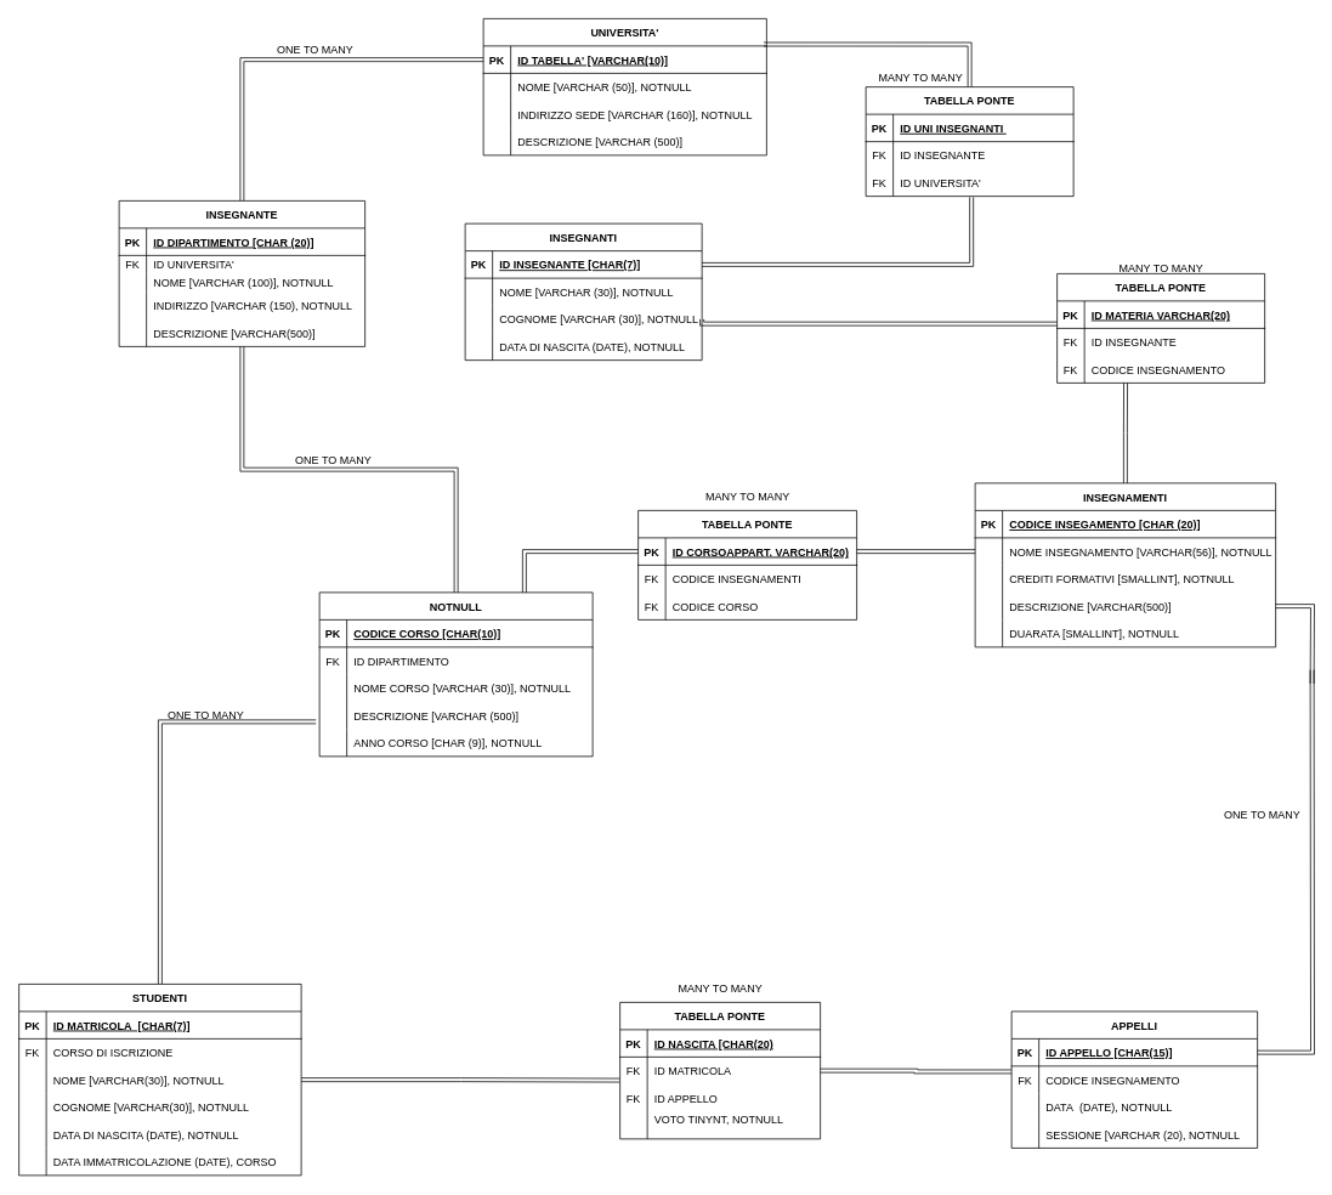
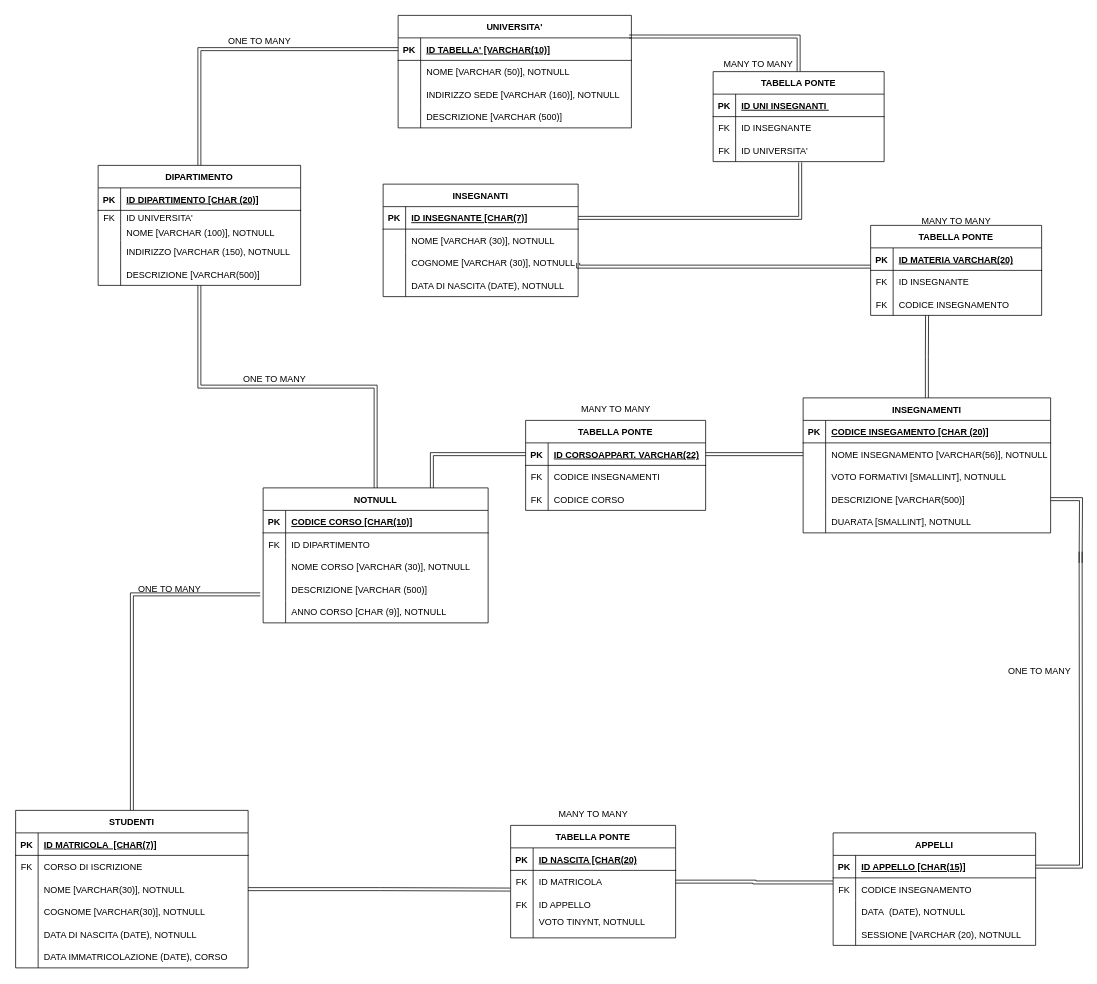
- <mxCell id="76" value="INSEGNANTE" style="shape=table;startSize=30;container=1;collapsible=1;childLayout=tableLayout;fixedRows=1;rowLines=0;fontStyle=1;align=center;resizeLast=1;" parent="1" vertex="1"><mxGeometry x="130" y="220" width="270" height="160" as="geometry" /></mxCell>
+ <mxCell id="76" value="DIPARTIMENTO" style="shape=table;startSize=30;container=1;collapsible=1;childLayout=tableLayout;fixedRows=1;rowLines=0;fontStyle=1;align=center;resizeLast=1;" parent="1" vertex="1"><mxGeometry x="130" y="220" width="270" height="160" as="geometry" /></mxCell>
- <mxCell id="144" value="ID CORSOAPPART. VARCHAR(20)" style="shape=partialRectangle;connectable=0;fillColor=none;top=0;left=0;bottom=0;right=0;align=left;spacingLeft=6;fontStyle=5;overflow=hidden;" parent="142" vertex="1"><mxGeometry x="30" width="210" height="30" as="geometry"><mxRectangle width="210" height="30" as="alternateBounds" /></mxGeometry></mxCell>
+ <mxCell id="144" value="ID CORSOAPPART. VARCHAR(22)" style="shape=partialRectangle;connectable=0;fillColor=none;top=0;left=0;bottom=0;right=0;align=left;spacingLeft=6;fontStyle=5;overflow=hidden;" parent="142" vertex="1"><mxGeometry x="30" width="210" height="30" as="geometry"><mxRectangle width="210" height="30" as="alternateBounds" /></mxGeometry></mxCell>
- <mxCell id="42" value="CREDITI FORMATIVI [SMALLINT], NOTNULL" style="shape=partialRectangle;connectable=0;fillColor=none;top=0;left=0;bottom=0;right=0;align=left;spacingLeft=6;overflow=hidden;" parent="40" vertex="1"><mxGeometry x="30" width="300" height="30" as="geometry"><mxRectangle width="300" height="30" as="alternateBounds" /></mxGeometry></mxCell>
+ <mxCell id="42" value="VOTO FORMATIVI [SMALLINT], NOTNULL" style="shape=partialRectangle;connectable=0;fillColor=none;top=0;left=0;bottom=0;right=0;align=left;spacingLeft=6;overflow=hidden;" parent="40" vertex="1"><mxGeometry x="30" width="300" height="30" as="geometry"><mxRectangle width="300" height="30" as="alternateBounds" /></mxGeometry></mxCell>
